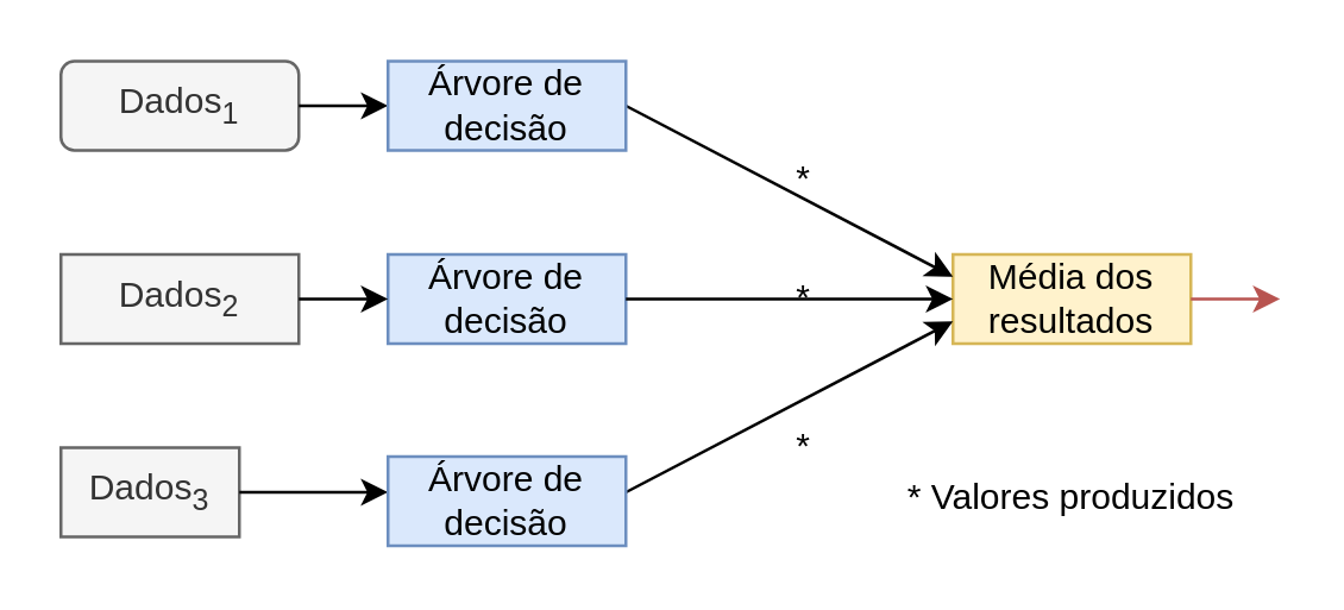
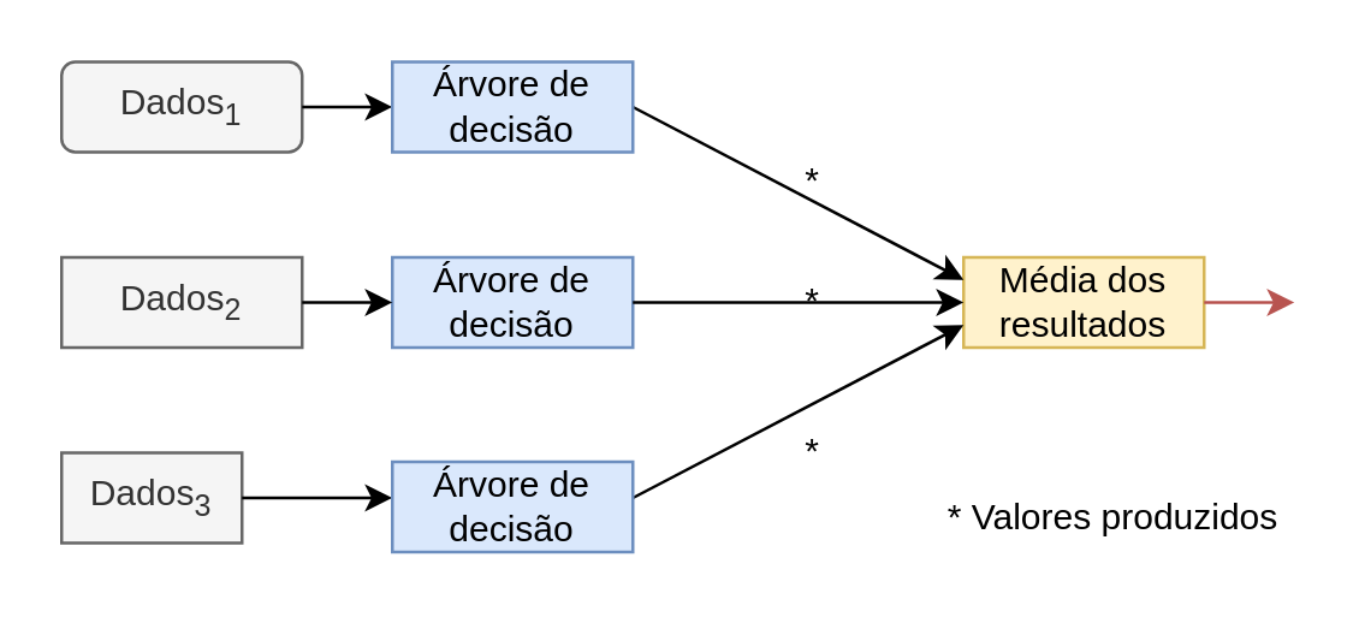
- <mxCell id="16" value="* Valores produzidos" style="text;html=1;strokeColor=none;fillColor=none;align=center;verticalAlign=middle;whiteSpace=wrap;rounded=0;" parent="1" vertex="1"><mxGeometry x="290" y="153" width="140" height="28" as="geometry" /></mxCell>
+ <mxCell id="16" value="* Valores produzidos" style="text;html=1;strokeColor=none;fillColor=none;align=center;verticalAlign=middle;whiteSpace=wrap;rounded=0;" parent="1" vertex="1"><mxGeometry x="300" y="158" width="140" height="28" as="geometry" /></mxCell>
